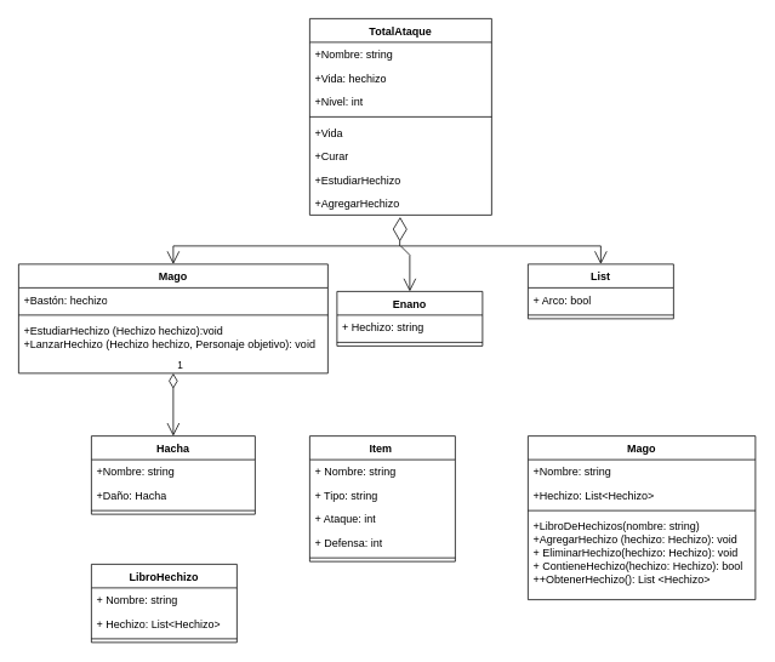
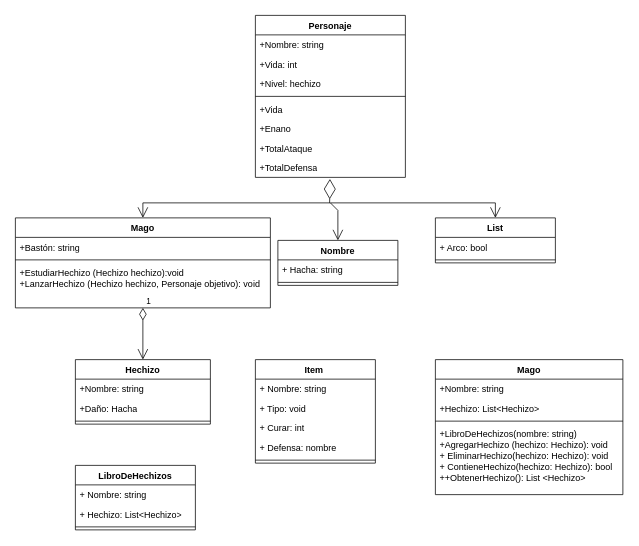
- <mxCell id="2" value="&lt;font style=&quot;vertical-align: inherit;&quot;&gt;&lt;font style=&quot;vertical-align: inherit;&quot;&gt;TotalAtaque&lt;/font&gt;&lt;/font&gt;" style="swimlane;fontStyle=1;align=center;verticalAlign=top;childLayout=stackLayout;horizontal=1;startSize=26;horizontalStack=0;resizeParent=1;resizeParentMax=0;resizeLast=0;collapsible=1;marginBottom=0;whiteSpace=wrap;html=1;" vertex="1" parent="1"><mxGeometry x="340" y="20" width="200" height="216" as="geometry" /></mxCell>
+ <mxCell id="2" value="&lt;font style=&quot;vertical-align: inherit;&quot;&gt;&lt;font style=&quot;vertical-align: inherit;&quot;&gt;Personaje&lt;/font&gt;&lt;/font&gt;" style="swimlane;fontStyle=1;align=center;verticalAlign=top;childLayout=stackLayout;horizontal=1;startSize=26;horizontalStack=0;resizeParent=1;resizeParentMax=0;resizeLast=0;collapsible=1;marginBottom=0;whiteSpace=wrap;html=1;" vertex="1" parent="1"><mxGeometry x="340" y="20" width="200" height="216" as="geometry" /></mxCell>
- <mxCell id="4" value="&lt;font style=&quot;vertical-align: inherit;&quot;&gt;&lt;font style=&quot;vertical-align: inherit;&quot;&gt;&lt;font style=&quot;vertical-align: inherit;&quot;&gt;&lt;font style=&quot;vertical-align: inherit;&quot;&gt;&lt;font style=&quot;vertical-align: inherit;&quot;&gt;&lt;font style=&quot;vertical-align: inherit;&quot;&gt;&lt;font style=&quot;vertical-align: inherit;&quot;&gt;&lt;font style=&quot;vertical-align: inherit;&quot;&gt;+Vida: hechizo&lt;/font&gt;&lt;/font&gt;&lt;/font&gt;&lt;/font&gt;&lt;/font&gt;&lt;/font&gt;&lt;br&gt;&lt;/font&gt;&lt;/font&gt;" style="text;strokeColor=none;fillColor=none;align=left;verticalAlign=top;spacingLeft=4;spacingRight=4;overflow=hidden;rotatable=0;points=[[0,0.5],[1,0.5]];portConstraint=eastwest;whiteSpace=wrap;html=1;" vertex="1" parent="2"><mxGeometry y="52" width="200" height="26" as="geometry" /></mxCell>
+ <mxCell id="4" value="&lt;font style=&quot;vertical-align: inherit;&quot;&gt;&lt;font style=&quot;vertical-align: inherit;&quot;&gt;&lt;font style=&quot;vertical-align: inherit;&quot;&gt;&lt;font style=&quot;vertical-align: inherit;&quot;&gt;&lt;font style=&quot;vertical-align: inherit;&quot;&gt;&lt;font style=&quot;vertical-align: inherit;&quot;&gt;&lt;font style=&quot;vertical-align: inherit;&quot;&gt;&lt;font style=&quot;vertical-align: inherit;&quot;&gt;+Vida: int&lt;/font&gt;&lt;/font&gt;&lt;/font&gt;&lt;/font&gt;&lt;/font&gt;&lt;/font&gt;&lt;br&gt;&lt;/font&gt;&lt;/font&gt;" style="text;strokeColor=none;fillColor=none;align=left;verticalAlign=top;spacingLeft=4;spacingRight=4;overflow=hidden;rotatable=0;points=[[0,0.5],[1,0.5]];portConstraint=eastwest;whiteSpace=wrap;html=1;" vertex="1" parent="2"><mxGeometry y="52" width="200" height="26" as="geometry" /></mxCell>
- <mxCell id="5" value="&lt;font style=&quot;vertical-align: inherit;&quot;&gt;&lt;font style=&quot;vertical-align: inherit;&quot;&gt;&lt;font style=&quot;vertical-align: inherit;&quot;&gt;&lt;font style=&quot;vertical-align: inherit;&quot;&gt;&lt;font style=&quot;vertical-align: inherit;&quot;&gt;&lt;font style=&quot;vertical-align: inherit;&quot;&gt;+Nivel: int&lt;/font&gt;&lt;/font&gt;&lt;/font&gt;&lt;/font&gt;&lt;br&gt;&lt;/font&gt;&lt;/font&gt;" style="text;strokeColor=none;fillColor=none;align=left;verticalAlign=top;spacingLeft=4;spacingRight=4;overflow=hidden;rotatable=0;points=[[0,0.5],[1,0.5]];portConstraint=eastwest;whiteSpace=wrap;html=1;" vertex="1" parent="2"><mxGeometry y="78" width="200" height="26" as="geometry" /></mxCell>
+ <mxCell id="5" value="&lt;font style=&quot;vertical-align: inherit;&quot;&gt;&lt;font style=&quot;vertical-align: inherit;&quot;&gt;&lt;font style=&quot;vertical-align: inherit;&quot;&gt;&lt;font style=&quot;vertical-align: inherit;&quot;&gt;&lt;font style=&quot;vertical-align: inherit;&quot;&gt;&lt;font style=&quot;vertical-align: inherit;&quot;&gt;+Nivel: hechizo&lt;/font&gt;&lt;/font&gt;&lt;/font&gt;&lt;/font&gt;&lt;br&gt;&lt;/font&gt;&lt;/font&gt;" style="text;strokeColor=none;fillColor=none;align=left;verticalAlign=top;spacingLeft=4;spacingRight=4;overflow=hidden;rotatable=0;points=[[0,0.5],[1,0.5]];portConstraint=eastwest;whiteSpace=wrap;html=1;" vertex="1" parent="2"><mxGeometry y="78" width="200" height="26" as="geometry" /></mxCell>
- <mxCell id="8" value="+Curar" style="text;strokeColor=none;fillColor=none;align=left;verticalAlign=top;spacingLeft=4;spacingRight=4;overflow=hidden;rotatable=0;points=[[0,0.5],[1,0.5]];portConstraint=eastwest;whiteSpace=wrap;html=1;" vertex="1" parent="2"><mxGeometry y="138" width="200" height="26" as="geometry" /></mxCell>
+ <mxCell id="8" value="+Enano" style="text;strokeColor=none;fillColor=none;align=left;verticalAlign=top;spacingLeft=4;spacingRight=4;overflow=hidden;rotatable=0;points=[[0,0.5],[1,0.5]];portConstraint=eastwest;whiteSpace=wrap;html=1;" vertex="1" parent="2"><mxGeometry y="138" width="200" height="26" as="geometry" /></mxCell>
- <mxCell id="9" value="+EstudiarHechizo" style="text;strokeColor=none;fillColor=none;align=left;verticalAlign=top;spacingLeft=4;spacingRight=4;overflow=hidden;rotatable=0;points=[[0,0.5],[1,0.5]];portConstraint=eastwest;whiteSpace=wrap;html=1;" vertex="1" parent="2"><mxGeometry y="164" width="200" height="26" as="geometry" /></mxCell>
+ <mxCell id="9" value="+TotalAtaque" style="text;strokeColor=none;fillColor=none;align=left;verticalAlign=top;spacingLeft=4;spacingRight=4;overflow=hidden;rotatable=0;points=[[0,0.5],[1,0.5]];portConstraint=eastwest;whiteSpace=wrap;html=1;" vertex="1" parent="2"><mxGeometry y="164" width="200" height="26" as="geometry" /></mxCell>
- <mxCell id="10" value="+AgregarHechizo" style="text;strokeColor=none;fillColor=none;align=left;verticalAlign=top;spacingLeft=4;spacingRight=4;overflow=hidden;rotatable=0;points=[[0,0.5],[1,0.5]];portConstraint=eastwest;whiteSpace=wrap;html=1;" vertex="1" parent="2"><mxGeometry y="190" width="200" height="26" as="geometry" /></mxCell>
+ <mxCell id="10" value="+TotalDefensa" style="text;strokeColor=none;fillColor=none;align=left;verticalAlign=top;spacingLeft=4;spacingRight=4;overflow=hidden;rotatable=0;points=[[0,0.5],[1,0.5]];portConstraint=eastwest;whiteSpace=wrap;html=1;" vertex="1" parent="2"><mxGeometry y="190" width="200" height="26" as="geometry" /></mxCell>
- <mxCell id="12" value="+Bastón: hechizo" style="text;strokeColor=none;fillColor=none;align=left;verticalAlign=top;spacingLeft=4;spacingRight=4;overflow=hidden;rotatable=0;points=[[0,0.5],[1,0.5]];portConstraint=eastwest;whiteSpace=wrap;html=1;" vertex="1" parent="11"><mxGeometry y="26" width="340" height="26" as="geometry" /></mxCell>
+ <mxCell id="12" value="+Bastón: string" style="text;strokeColor=none;fillColor=none;align=left;verticalAlign=top;spacingLeft=4;spacingRight=4;overflow=hidden;rotatable=0;points=[[0,0.5],[1,0.5]];portConstraint=eastwest;whiteSpace=wrap;html=1;" vertex="1" parent="11"><mxGeometry y="26" width="340" height="26" as="geometry" /></mxCell>
- <mxCell id="15" value="&lt;font style=&quot;vertical-align: inherit;&quot;&gt;&lt;font style=&quot;vertical-align: inherit;&quot;&gt;Enano&lt;/font&gt;&lt;/font&gt;" style="swimlane;fontStyle=1;align=center;verticalAlign=top;childLayout=stackLayout;horizontal=1;startSize=26;horizontalStack=0;resizeParent=1;resizeParentMax=0;resizeLast=0;collapsible=1;marginBottom=0;whiteSpace=wrap;html=1;" vertex="1" parent="1"><mxGeometry x="370" y="320" width="160" height="60" as="geometry" /></mxCell>
+ <mxCell id="15" value="&lt;font style=&quot;vertical-align: inherit;&quot;&gt;&lt;font style=&quot;vertical-align: inherit;&quot;&gt;Nombre&lt;/font&gt;&lt;/font&gt;" style="swimlane;fontStyle=1;align=center;verticalAlign=top;childLayout=stackLayout;horizontal=1;startSize=26;horizontalStack=0;resizeParent=1;resizeParentMax=0;resizeLast=0;collapsible=1;marginBottom=0;whiteSpace=wrap;html=1;" vertex="1" parent="1"><mxGeometry x="370" y="320" width="160" height="60" as="geometry" /></mxCell>
- <mxCell id="16" value="+ Hechizo: string" style="text;strokeColor=none;fillColor=none;align=left;verticalAlign=top;spacingLeft=4;spacingRight=4;overflow=hidden;rotatable=0;points=[[0,0.5],[1,0.5]];portConstraint=eastwest;whiteSpace=wrap;html=1;" vertex="1" parent="15"><mxGeometry y="26" width="160" height="26" as="geometry" /></mxCell>
+ <mxCell id="16" value="+ Hacha: string" style="text;strokeColor=none;fillColor=none;align=left;verticalAlign=top;spacingLeft=4;spacingRight=4;overflow=hidden;rotatable=0;points=[[0,0.5],[1,0.5]];portConstraint=eastwest;whiteSpace=wrap;html=1;" vertex="1" parent="15"><mxGeometry y="26" width="160" height="26" as="geometry" /></mxCell>
- <mxCell id="27" value="&lt;font style=&quot;vertical-align: inherit;&quot;&gt;&lt;font style=&quot;vertical-align: inherit;&quot;&gt;Hacha&lt;/font&gt;&lt;/font&gt;" style="swimlane;fontStyle=1;align=center;verticalAlign=top;childLayout=stackLayout;horizontal=1;startSize=26;horizontalStack=0;resizeParent=1;resizeParentMax=0;resizeLast=0;collapsible=1;marginBottom=0;whiteSpace=wrap;html=1;" vertex="1" parent="1"><mxGeometry x="100" y="479" width="180" height="86" as="geometry" /></mxCell>
+ <mxCell id="27" value="&lt;font style=&quot;vertical-align: inherit;&quot;&gt;&lt;font style=&quot;vertical-align: inherit;&quot;&gt;Hechizo&lt;/font&gt;&lt;/font&gt;" style="swimlane;fontStyle=1;align=center;verticalAlign=top;childLayout=stackLayout;horizontal=1;startSize=26;horizontalStack=0;resizeParent=1;resizeParentMax=0;resizeLast=0;collapsible=1;marginBottom=0;whiteSpace=wrap;html=1;" vertex="1" parent="1"><mxGeometry x="100" y="479" width="180" height="86" as="geometry" /></mxCell>
- <mxCell id="23" value="+ Tipo: string" style="text;strokeColor=none;fillColor=none;align=left;verticalAlign=top;spacingLeft=4;spacingRight=4;overflow=hidden;rotatable=0;points=[[0,0.5],[1,0.5]];portConstraint=eastwest;whiteSpace=wrap;html=1;" vertex="1" parent="21"><mxGeometry y="52" width="160" height="26" as="geometry" /></mxCell>
+ <mxCell id="23" value="+ Tipo: void" style="text;strokeColor=none;fillColor=none;align=left;verticalAlign=top;spacingLeft=4;spacingRight=4;overflow=hidden;rotatable=0;points=[[0,0.5],[1,0.5]];portConstraint=eastwest;whiteSpace=wrap;html=1;" vertex="1" parent="21"><mxGeometry y="52" width="160" height="26" as="geometry" /></mxCell>
- <mxCell id="24" value="+ Ataque: int" style="text;strokeColor=none;fillColor=none;align=left;verticalAlign=top;spacingLeft=4;spacingRight=4;overflow=hidden;rotatable=0;points=[[0,0.5],[1,0.5]];portConstraint=eastwest;whiteSpace=wrap;html=1;" vertex="1" parent="21"><mxGeometry y="78" width="160" height="26" as="geometry" /></mxCell>
+ <mxCell id="24" value="+ Curar: int" style="text;strokeColor=none;fillColor=none;align=left;verticalAlign=top;spacingLeft=4;spacingRight=4;overflow=hidden;rotatable=0;points=[[0,0.5],[1,0.5]];portConstraint=eastwest;whiteSpace=wrap;html=1;" vertex="1" parent="21"><mxGeometry y="78" width="160" height="26" as="geometry" /></mxCell>
- <mxCell id="25" value="+ Defensa: int" style="text;strokeColor=none;fillColor=none;align=left;verticalAlign=top;spacingLeft=4;spacingRight=4;overflow=hidden;rotatable=0;points=[[0,0.5],[1,0.5]];portConstraint=eastwest;whiteSpace=wrap;html=1;" vertex="1" parent="21"><mxGeometry y="104" width="160" height="26" as="geometry" /></mxCell>
+ <mxCell id="25" value="+ Defensa: nombre" style="text;strokeColor=none;fillColor=none;align=left;verticalAlign=top;spacingLeft=4;spacingRight=4;overflow=hidden;rotatable=0;points=[[0,0.5],[1,0.5]];portConstraint=eastwest;whiteSpace=wrap;html=1;" vertex="1" parent="21"><mxGeometry y="104" width="160" height="26" as="geometry" /></mxCell>
- <mxCell id="36" value="LibroHechizo" style="swimlane;fontStyle=1;align=center;verticalAlign=top;childLayout=stackLayout;horizontal=1;startSize=26;horizontalStack=0;resizeParent=1;resizeParentMax=0;resizeLast=0;collapsible=1;marginBottom=0;whiteSpace=wrap;html=1;" vertex="1" parent="1"><mxGeometry x="100" y="620" width="160" height="86" as="geometry" /></mxCell>
+ <mxCell id="36" value="LibroDeHechizos" style="swimlane;fontStyle=1;align=center;verticalAlign=top;childLayout=stackLayout;horizontal=1;startSize=26;horizontalStack=0;resizeParent=1;resizeParentMax=0;resizeLast=0;collapsible=1;marginBottom=0;whiteSpace=wrap;html=1;" vertex="1" parent="1"><mxGeometry x="100" y="620" width="160" height="86" as="geometry" /></mxCell>
